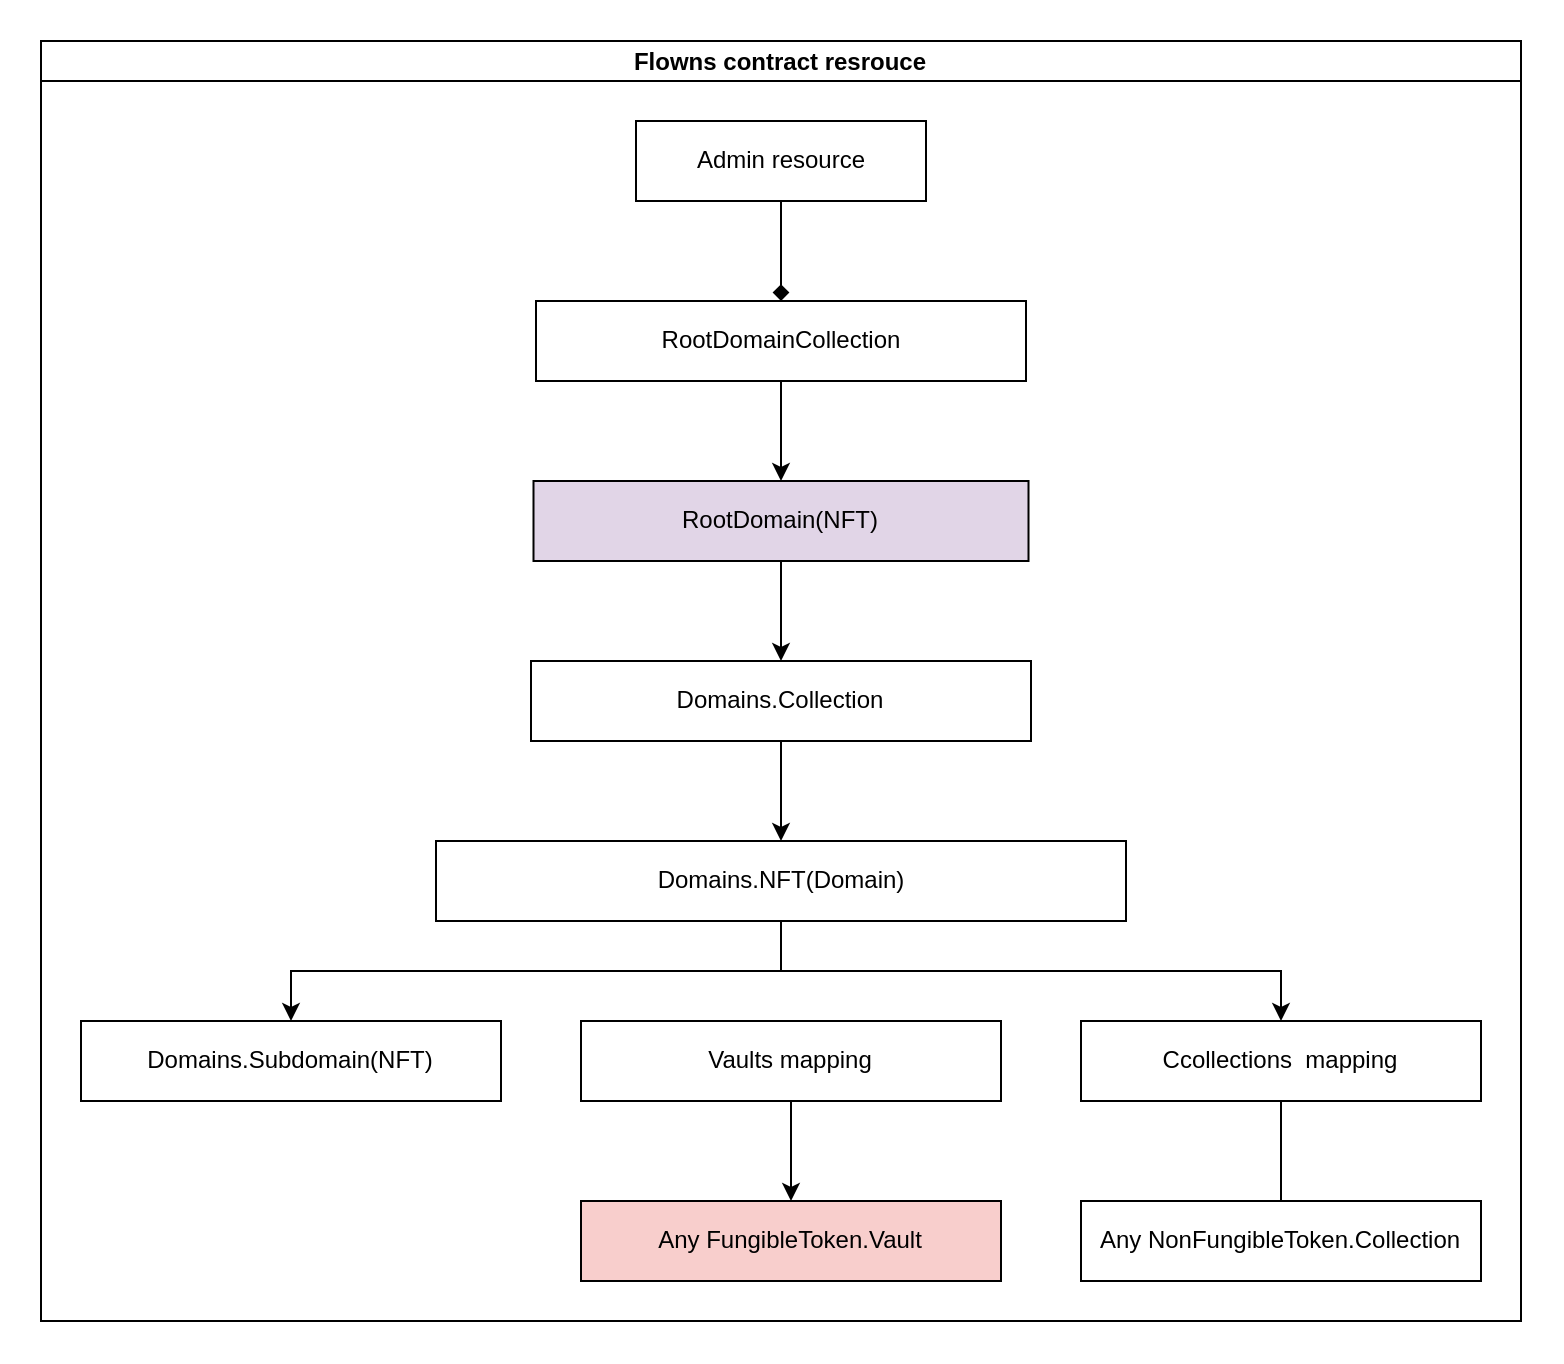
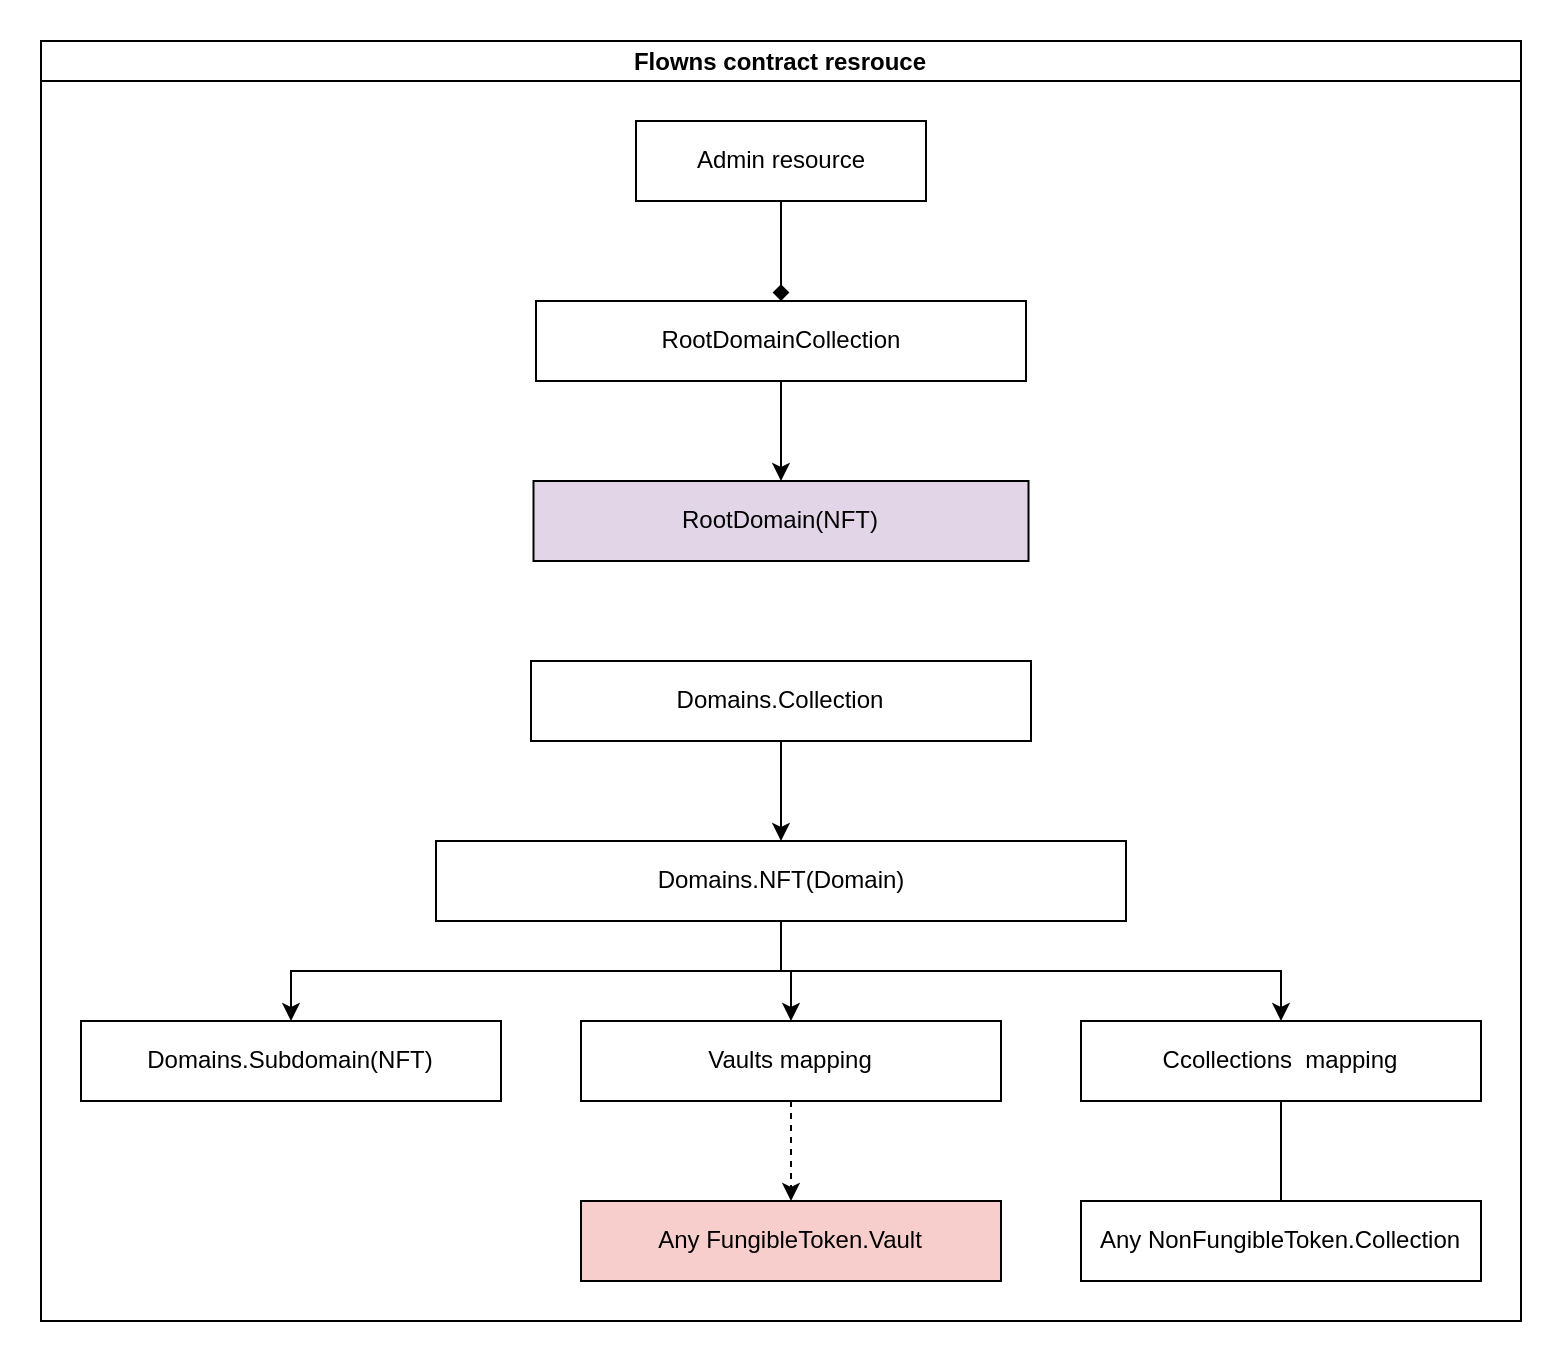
- <mxCell id="8" value="" style="edgeStyle=elbowEdgeStyle;elbow=vertical;html=1;rounded=0;" edge="1" target="9" source="7" parent="2"><mxGeometry relative="1" as="geometry"><mxPoint x="-137.5" y="300" as="sourcePoint" /></mxGeometry></mxCell>
+ <mxCell id="14" value="" style="edgeStyle=elbowEdgeStyle;elbow=vertical;html=1;rounded=0;" edge="1" target="15" source="11" parent="2"><mxGeometry relative="1" as="geometry"><mxPoint x="-40" y="570.0" as="sourcePoint" /></mxGeometry></mxCell>
- <mxCell id="18" value="" style="edgeStyle=elbowEdgeStyle;elbow=vertical;html=1;rounded=0;" edge="1" target="19" source="15" parent="2"><mxGeometry relative="1" as="geometry"><mxPoint x="410" y="480.0" as="sourcePoint" /></mxGeometry></mxCell>
+ <mxCell id="18" value="" style="edgeStyle=elbowEdgeStyle;elbow=vertical;html=1;rounded=0;dashed=1;" edge="1" target="19" source="15" parent="2"><mxGeometry relative="1" as="geometry"><mxPoint x="410" y="480.0" as="sourcePoint" /></mxGeometry></mxCell>
